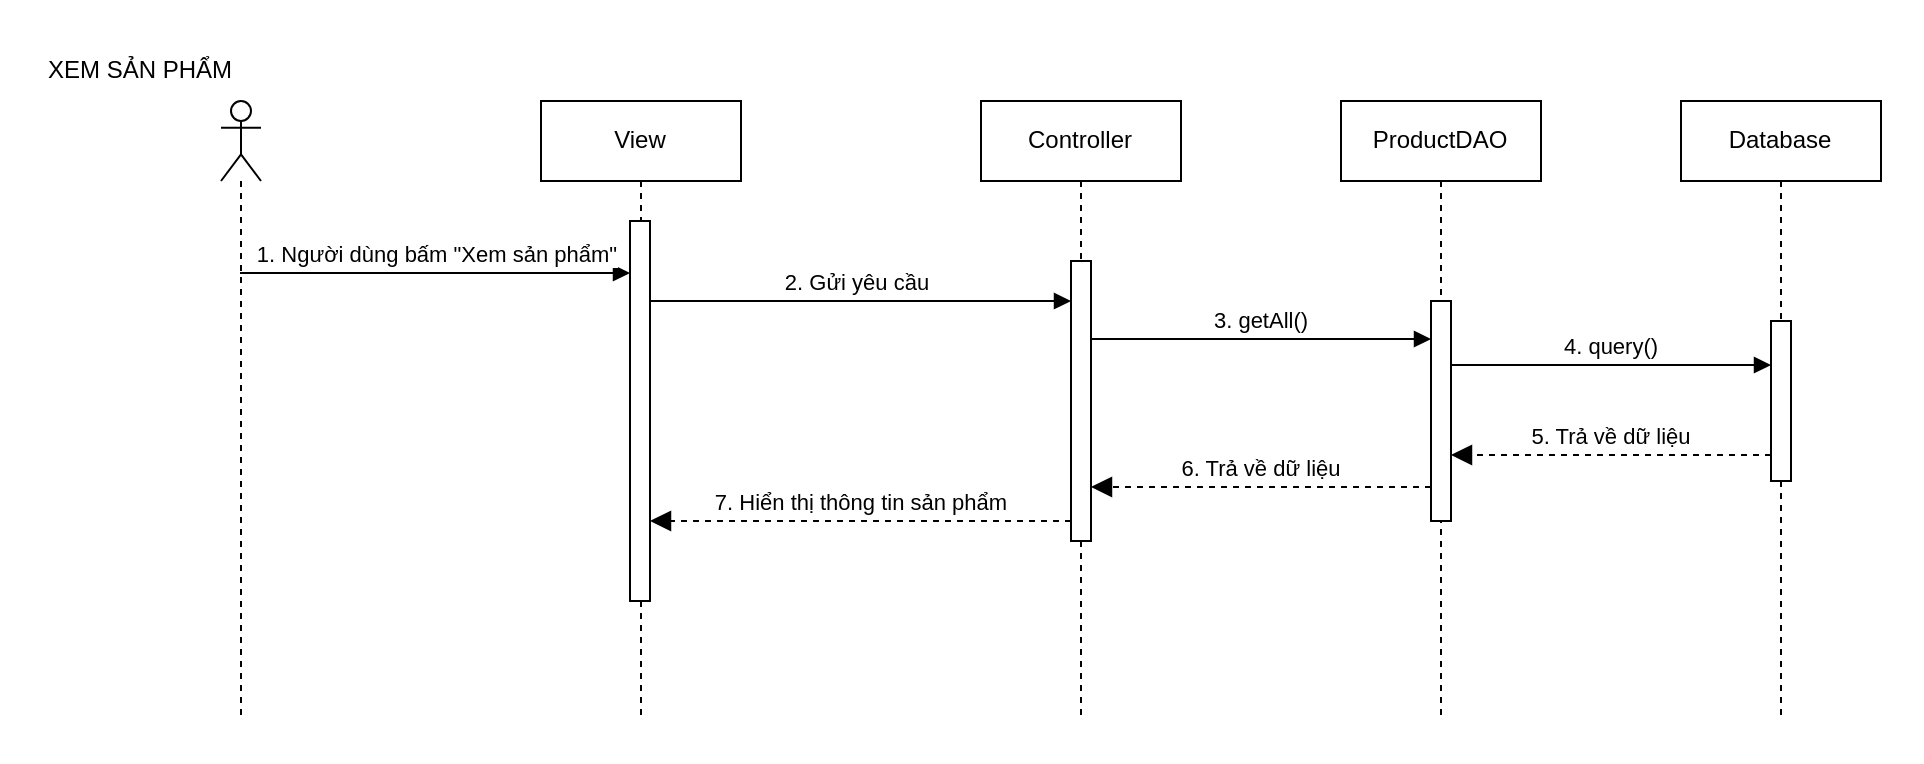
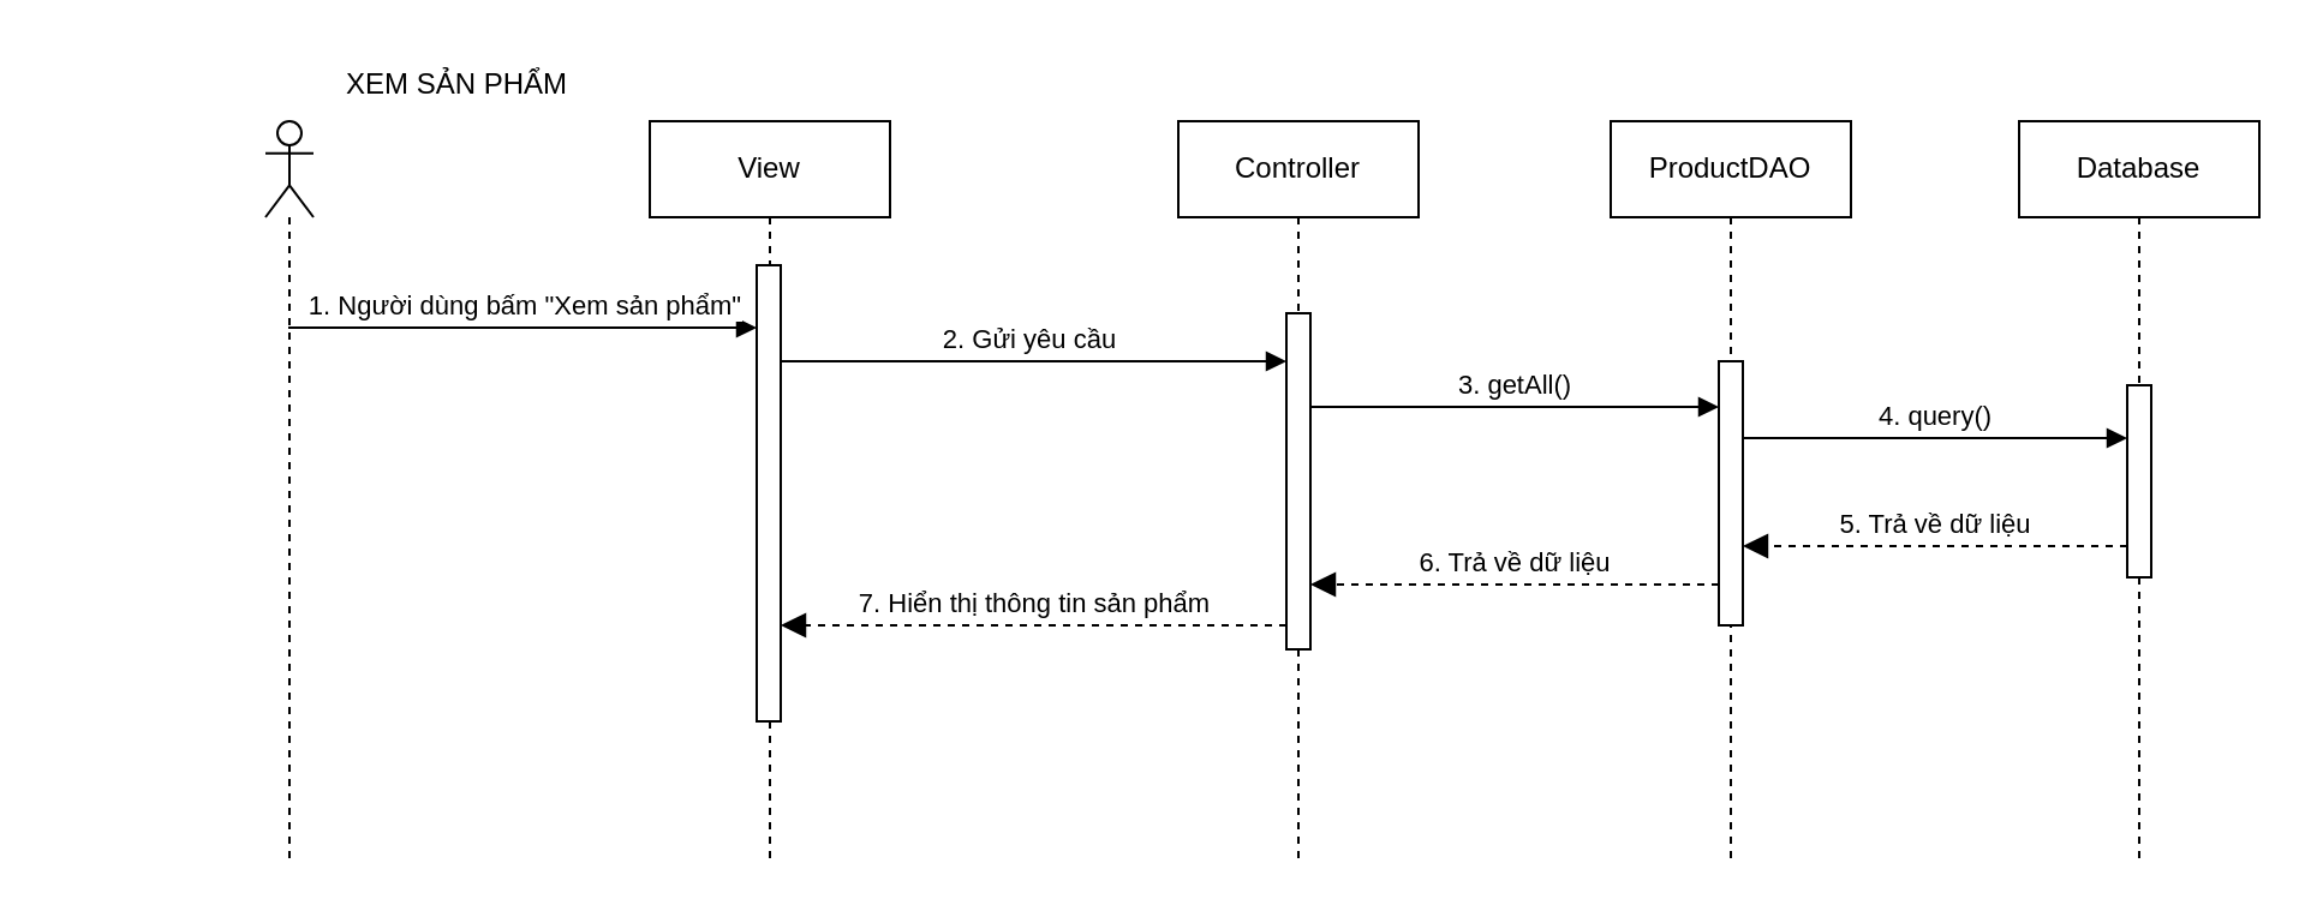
- <mxCell id="10" value="XEM SẢN PHẨM" style="text;html=1;strokeColor=none;fillColor=none;align=center;verticalAlign=middle;whiteSpace=wrap;rounded=0;" parent="1" vertex="1"><mxGeometry x="20" y="20" width="100" height="30" as="geometry" /></mxCell>
+ <mxCell id="10" value="XEM SẢN PHẨM" style="text;html=1;strokeColor=none;fillColor=none;align=center;verticalAlign=middle;whiteSpace=wrap;rounded=0;" parent="1" vertex="1"><mxGeometry x="140" y="20" width="100" height="30" as="geometry" /></mxCell>
